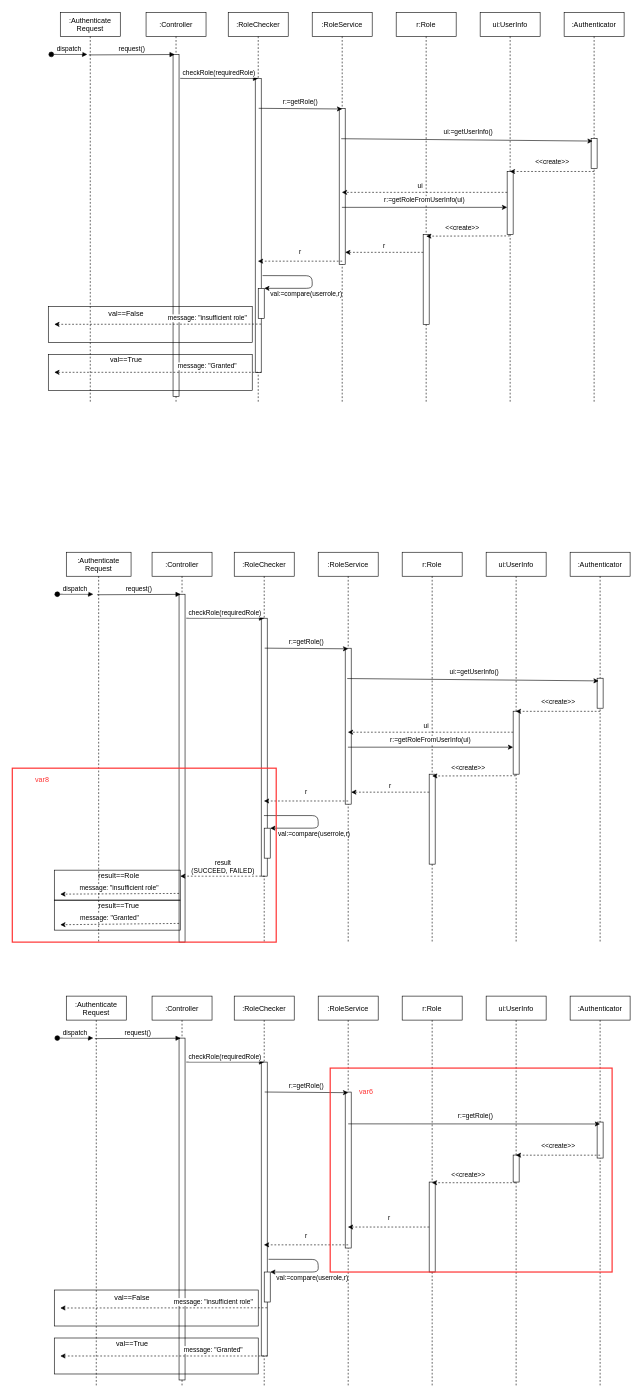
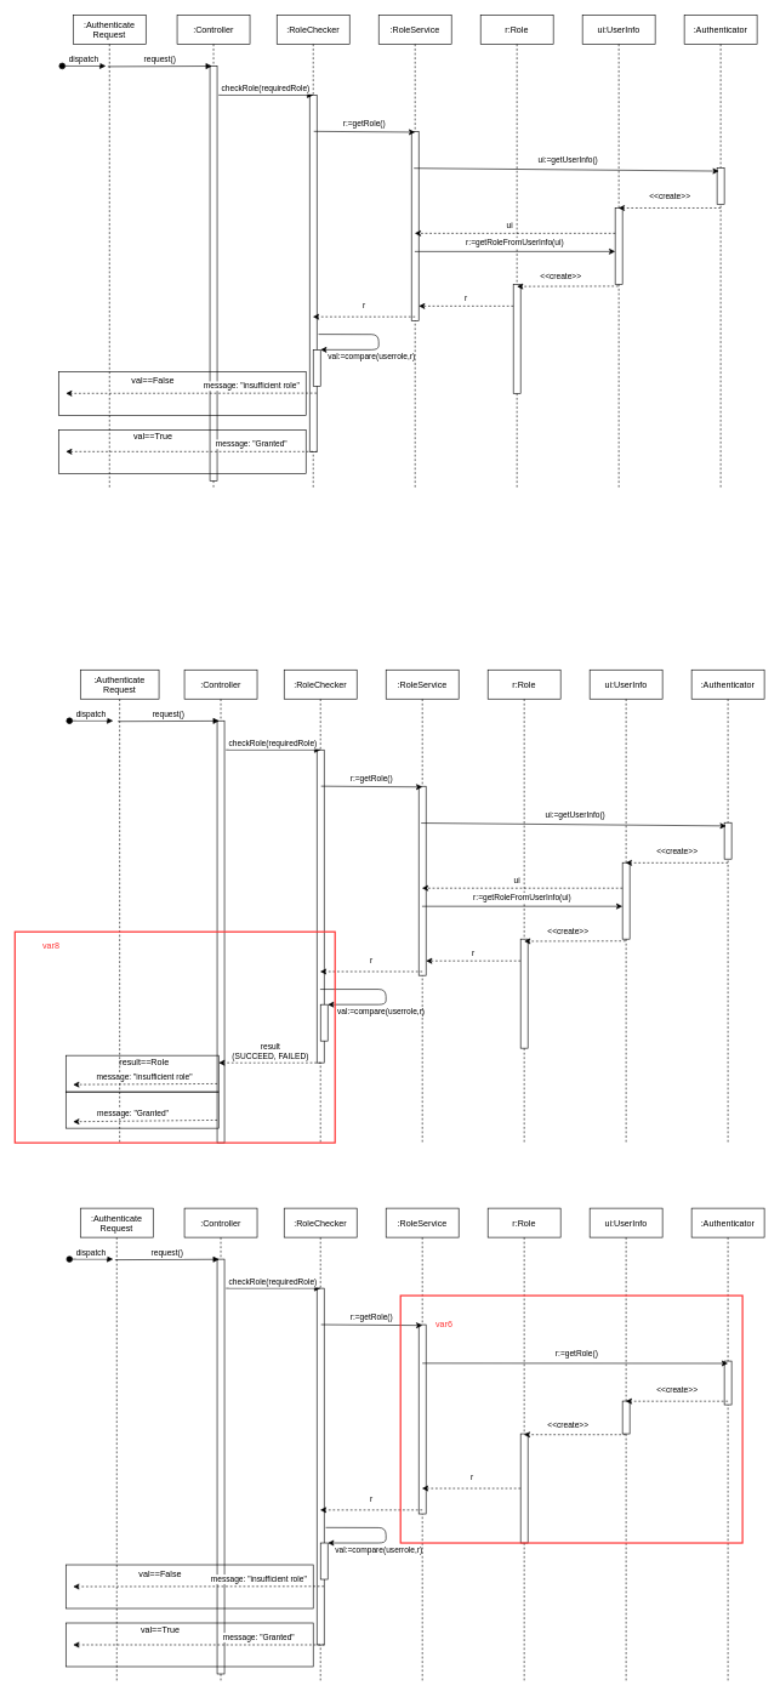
- <mxCell id="38" value="result==True" style="text;html=1;strokeColor=none;fillColor=none;align=center;verticalAlign=middle;whiteSpace=wrap;rounded=0;" parent="34" vertex="1"><mxGeometry x="68" y="580.0" width="40" height="20" as="geometry" /></mxCell>
+ <mxCell id="38" value="result==True" style="text;html=1;strokeColor=none;fillColor=none;align=center;verticalAlign=middle;whiteSpace=wrap;rounded=0;" parent="34" vertex="1"><mxGeometry x="48" y="600" width="40" height="20" as="geometry" /></mxCell>
